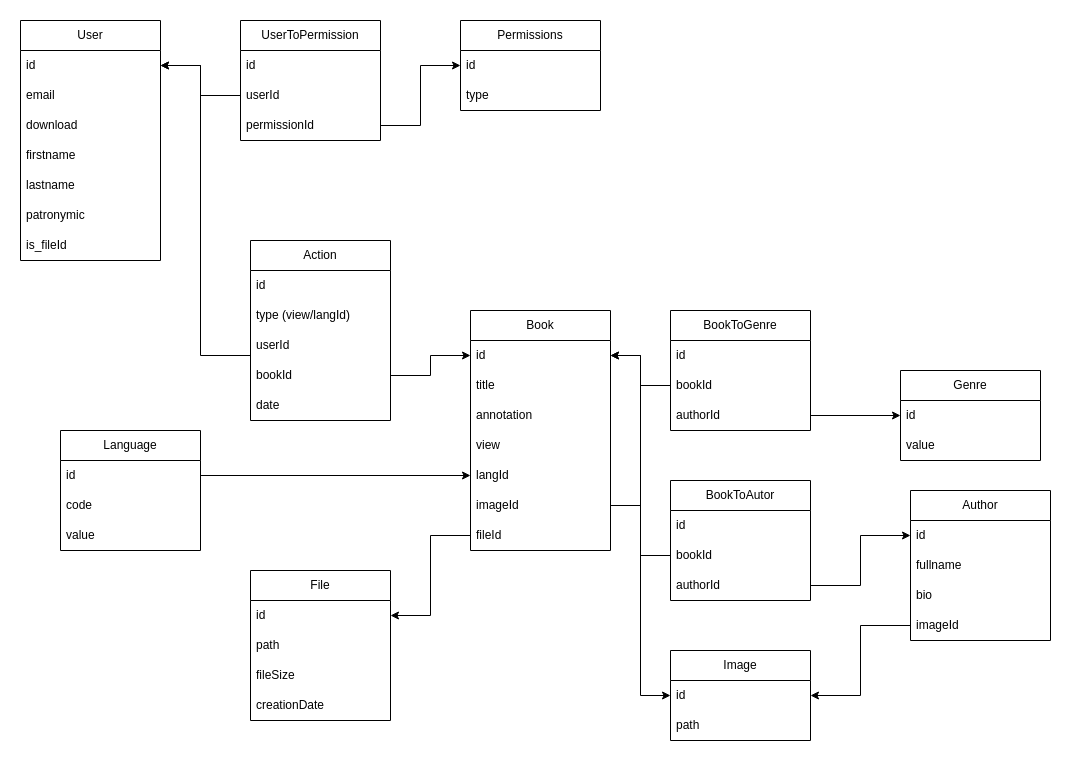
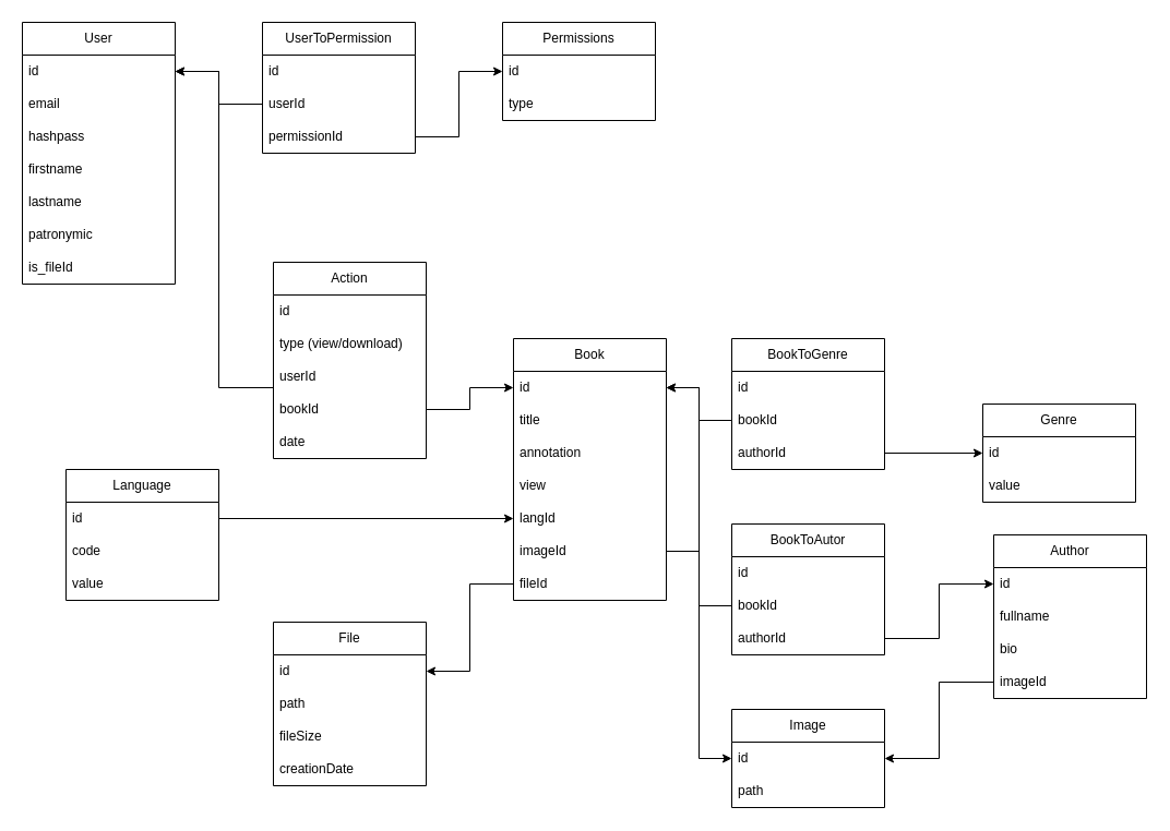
- <mxCell id="5" value="download" style="text;strokeColor=none;fillColor=none;align=left;verticalAlign=middle;spacingLeft=4;spacingRight=4;overflow=hidden;points=[[0,0.5],[1,0.5]];portConstraint=eastwest;rotatable=0;whiteSpace=wrap;html=1;" vertex="1" parent="2"><mxGeometry y="90" width="140" height="30" as="geometry" /></mxCell>
+ <mxCell id="5" value="hashpass" style="text;strokeColor=none;fillColor=none;align=left;verticalAlign=middle;spacingLeft=4;spacingRight=4;overflow=hidden;points=[[0,0.5],[1,0.5]];portConstraint=eastwest;rotatable=0;whiteSpace=wrap;html=1;" vertex="1" parent="2"><mxGeometry y="90" width="140" height="30" as="geometry" /></mxCell>
- <mxCell id="47" value="type (view/langId)" style="text;strokeColor=none;fillColor=none;align=left;verticalAlign=middle;spacingLeft=4;spacingRight=4;overflow=hidden;points=[[0,0.5],[1,0.5]];portConstraint=eastwest;rotatable=0;whiteSpace=wrap;html=1;" vertex="1" parent="45"><mxGeometry y="60" width="140" height="30" as="geometry" /></mxCell>
+ <mxCell id="47" value="type (view/download)" style="text;strokeColor=none;fillColor=none;align=left;verticalAlign=middle;spacingLeft=4;spacingRight=4;overflow=hidden;points=[[0,0.5],[1,0.5]];portConstraint=eastwest;rotatable=0;whiteSpace=wrap;html=1;" vertex="1" parent="45"><mxGeometry y="60" width="140" height="30" as="geometry" /></mxCell>
